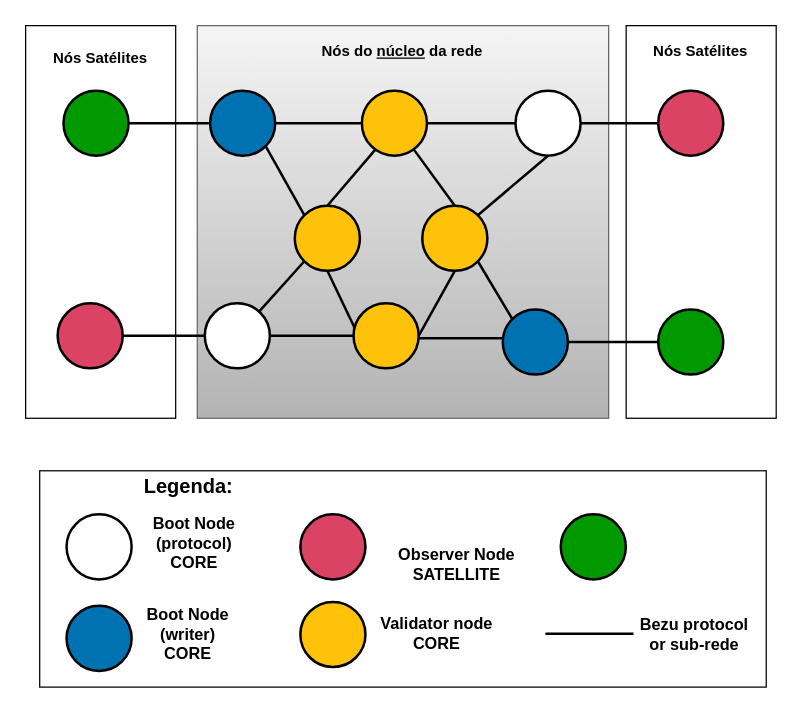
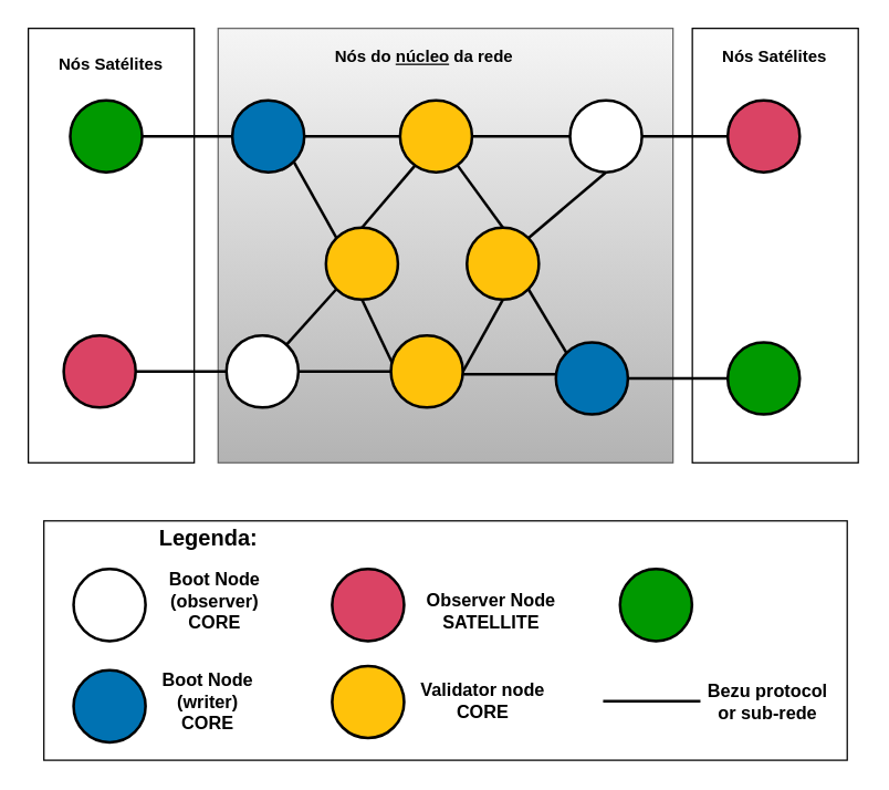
- <mxCell id="46" value="&lt;b&gt;Nós do &lt;u&gt;núcleo&lt;/u&gt; da rede&lt;br&gt;&lt;/b&gt;" style="text;html=1;strokeColor=none;fillColor=none;align=center;verticalAlign=middle;whiteSpace=wrap;rounded=0;strokeWidth=3;" parent="1" vertex="1"><mxGeometry x="195.16" y="26" width="253.22" height="30" as="geometry" /></mxCell>
+ <mxCell id="46" value="&lt;b&gt;Nós do &lt;u&gt;núcleo&lt;/u&gt; da rede&lt;br&gt;&lt;/b&gt;" style="text;html=1;strokeColor=none;fillColor=none;align=center;verticalAlign=middle;whiteSpace=wrap;rounded=0;strokeWidth=3;" parent="1" vertex="1"><mxGeometry x="180.16" y="26" width="253.22" height="30" as="geometry" /></mxCell>
- <mxCell id="10" value="&lt;font&gt;&lt;font style=&quot;font-weight: bold ; font-size: 13px&quot;&gt;Boot Node (protocol)&lt;br&gt;CORE&lt;br&gt;&lt;/font&gt;&lt;br&gt;&lt;/font&gt;" style="text;html=1;strokeColor=none;fillColor=none;align=center;verticalAlign=middle;whiteSpace=wrap;rounded=0;container=0;" parent="1" vertex="1"><mxGeometry x="97.64" y="432.626" width="114.4" height="17.059" as="geometry" /></mxCell>
+ <mxCell id="10" value="&lt;font&gt;&lt;font style=&quot;font-weight: bold ; font-size: 13px&quot;&gt;Boot Node (observer)&lt;br&gt;CORE&lt;br&gt;&lt;/font&gt;&lt;br&gt;&lt;/font&gt;" style="text;html=1;strokeColor=none;fillColor=none;align=center;verticalAlign=middle;whiteSpace=wrap;rounded=0;container=0;" parent="1" vertex="1"><mxGeometry x="97.64" y="432.626" width="114.4" height="17.059" as="geometry" /></mxCell>
- <mxCell id="11" value="&lt;b style=&quot;font-size: 13px&quot;&gt;&lt;font style=&quot;font-size: 13px&quot;&gt;Observer Node&lt;br&gt;SATELLITE&lt;br style=&quot;font-size: 13px&quot;&gt;&lt;/font&gt;&lt;/b&gt;" style="text;html=1;strokeColor=none;fillColor=none;align=center;verticalAlign=middle;whiteSpace=wrap;rounded=0;container=0;fontSize=13;" parent="1" vertex="1"><mxGeometry x="316.85" y="442.63" width="96" height="17.06" as="geometry" /></mxCell>
+ <mxCell id="11" value="&lt;b style=&quot;font-size: 13px&quot;&gt;&lt;font style=&quot;font-size: 13px&quot;&gt;Observer Node&lt;br&gt;SATELLITE&lt;br style=&quot;font-size: 13px&quot;&gt;&lt;/font&gt;&lt;/b&gt;" style="text;html=1;strokeColor=none;fillColor=none;align=center;verticalAlign=middle;whiteSpace=wrap;rounded=0;container=0;fontSize=13;" parent="1" vertex="1"><mxGeometry x="306.85" y="432.63" width="96" height="17.06" as="geometry" /></mxCell>
